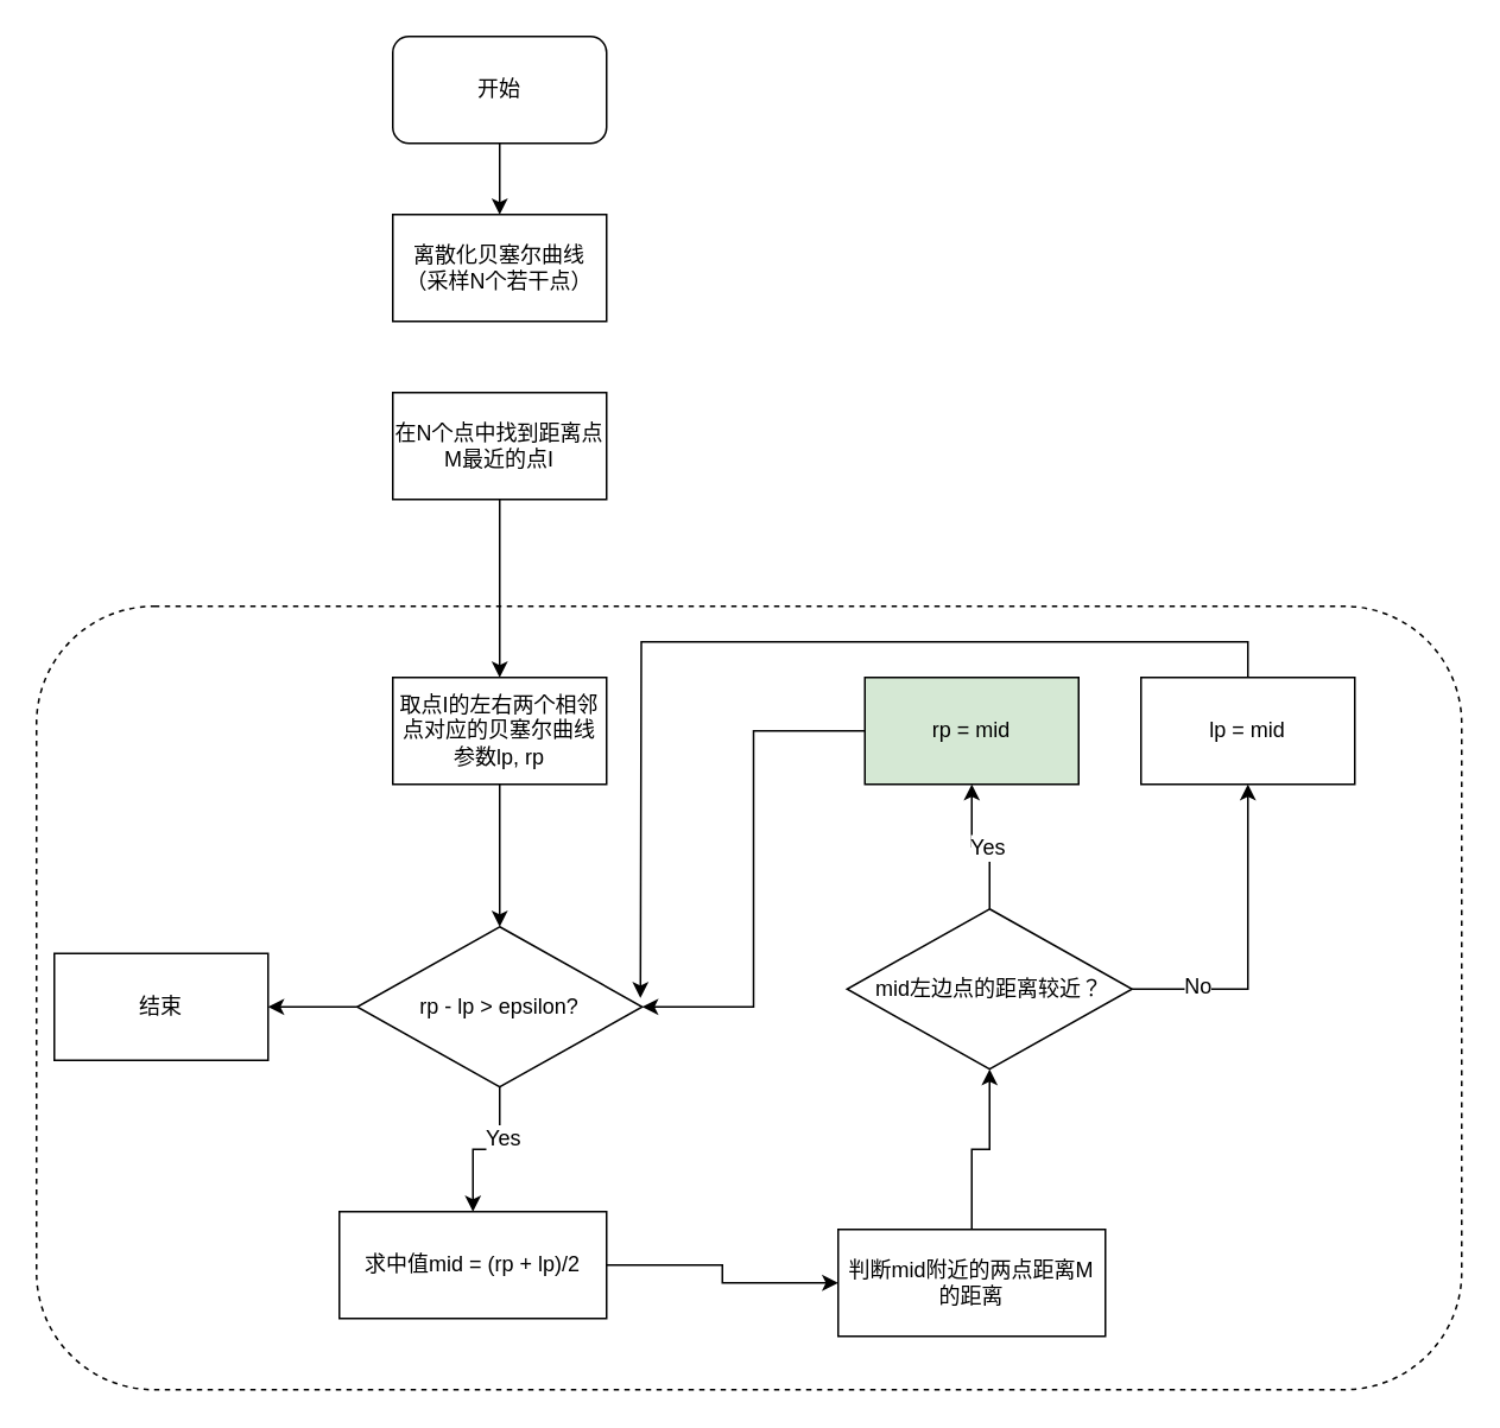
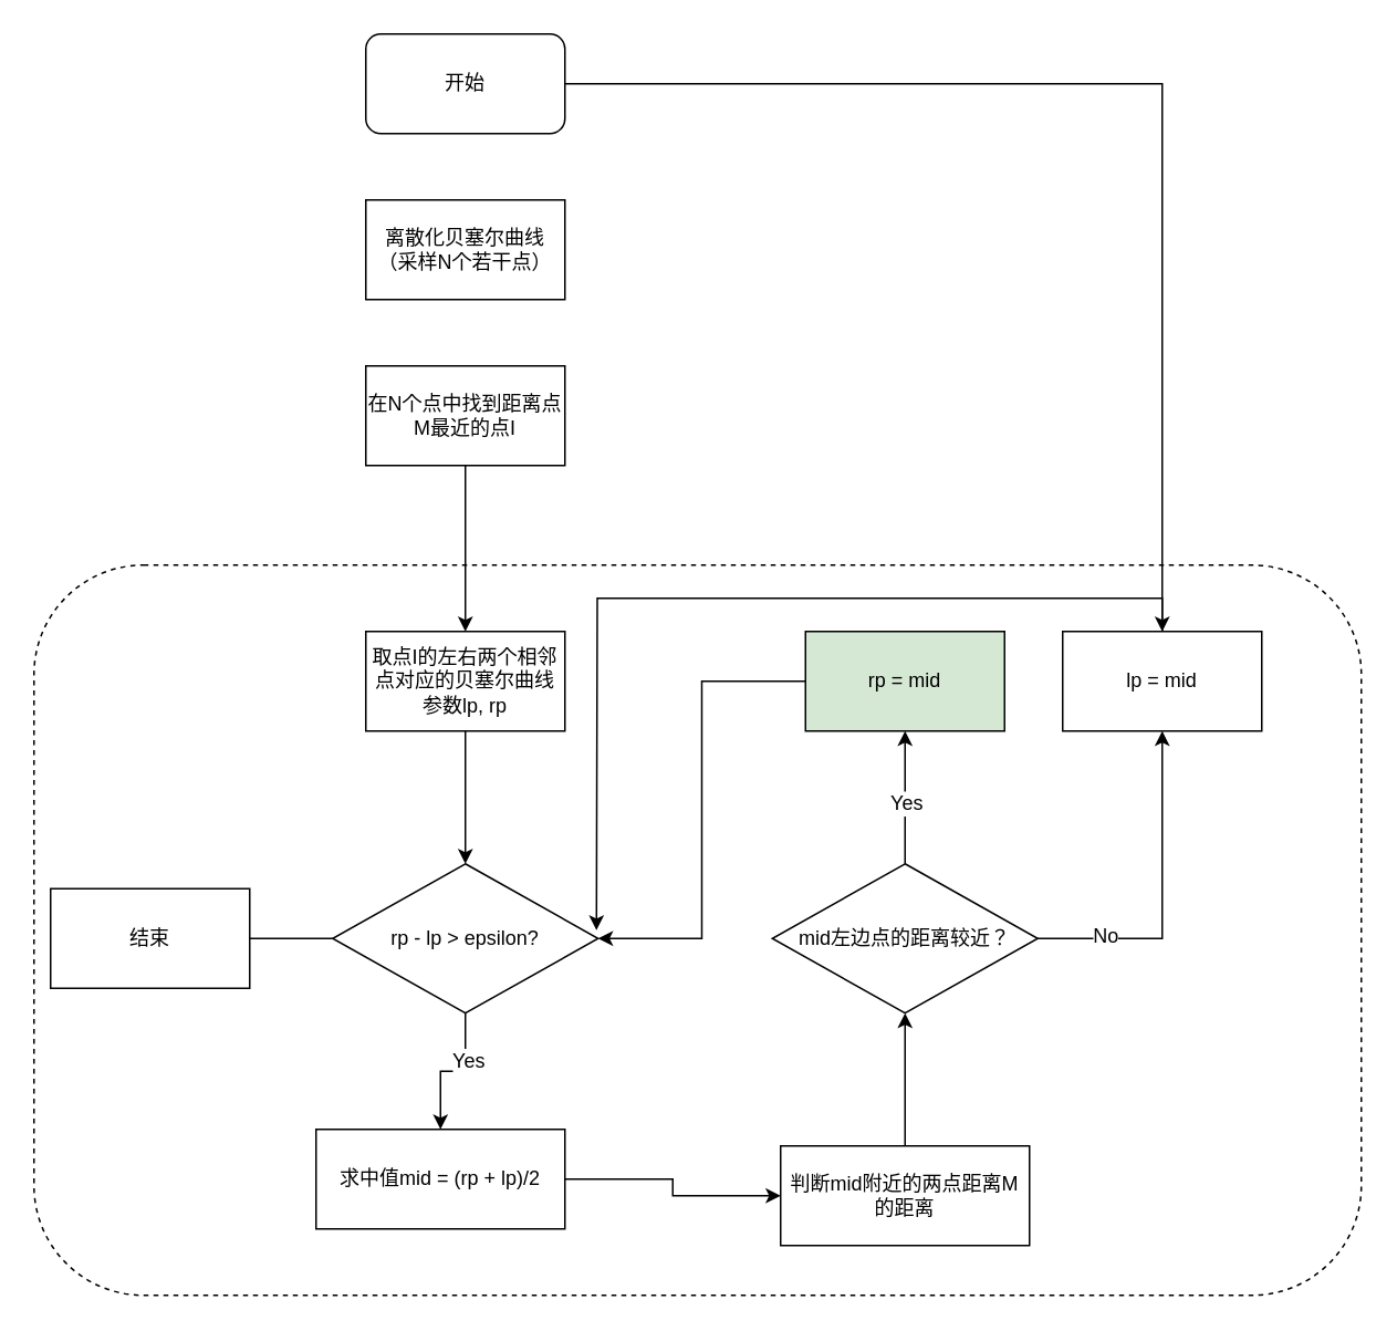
- <mxCell id="3" style="edgeStyle=orthogonalEdgeStyle;rounded=0;orthogonalLoop=1;jettySize=auto;html=1;entryX=0.5;entryY=0;entryDx=0;entryDy=0;" parent="1" source="4" target="5" edge="1"><mxGeometry relative="1" as="geometry" /></mxCell>
+ <mxCell id="3" style="edgeStyle=orthogonalEdgeStyle;rounded=0;orthogonalLoop=1;jettySize=auto;html=1;" parent="1" source="4" target="26" edge="1"><mxGeometry relative="1" as="geometry" /></mxCell>
- <mxCell id="22" value="mid左边点的距离较近？" style="rhombus;whiteSpace=wrap;html=1;" parent="1" vertex="1"><mxGeometry x="475" y="510" width="160" height="90" as="geometry" /></mxCell>
+ <mxCell id="22" value="mid左边点的距离较近？" style="rhombus;whiteSpace=wrap;html=1;" parent="1" vertex="1"><mxGeometry x="465" y="520" width="160" height="90" as="geometry" /></mxCell>
- <mxCell id="12" style="edgeStyle=orthogonalEdgeStyle;rounded=0;orthogonalLoop=1;jettySize=auto;html=1;entryX=1;entryY=0.5;entryDx=0;entryDy=0;" parent="1" source="13" target="27" edge="1"><mxGeometry relative="1" as="geometry" /></mxCell>
+ <mxCell id="12" style="edgeStyle=orthogonalEdgeStyle;rounded=0;orthogonalLoop=1;jettySize=auto;html=1;entryX=1;entryY=0.5;entryDx=0;entryDy=0;endArrow=none;" parent="1" source="13" target="27" edge="1"><mxGeometry relative="1" as="geometry" /></mxCell>
